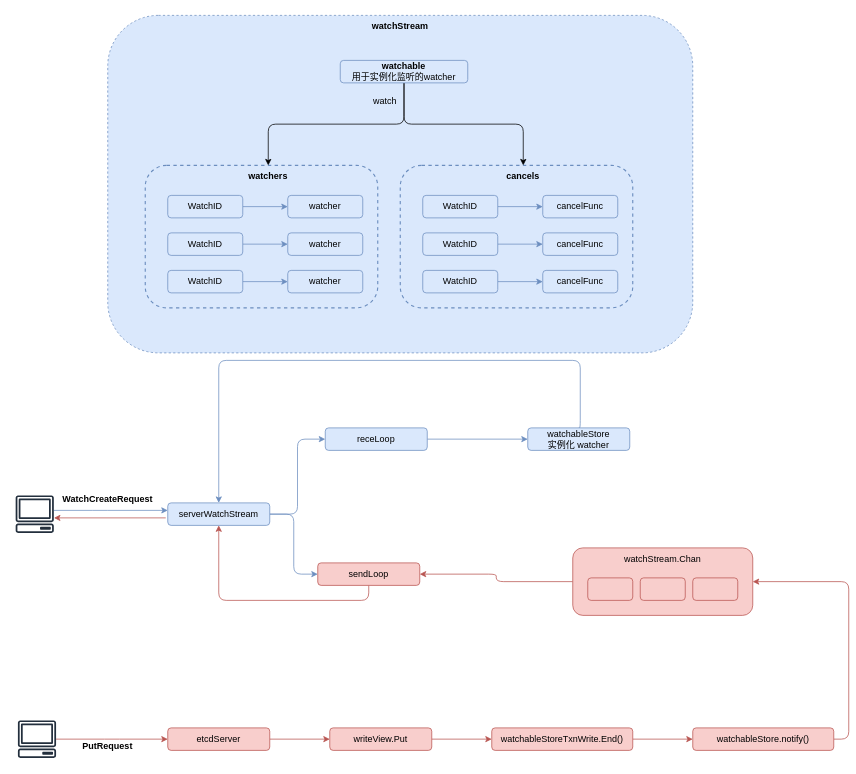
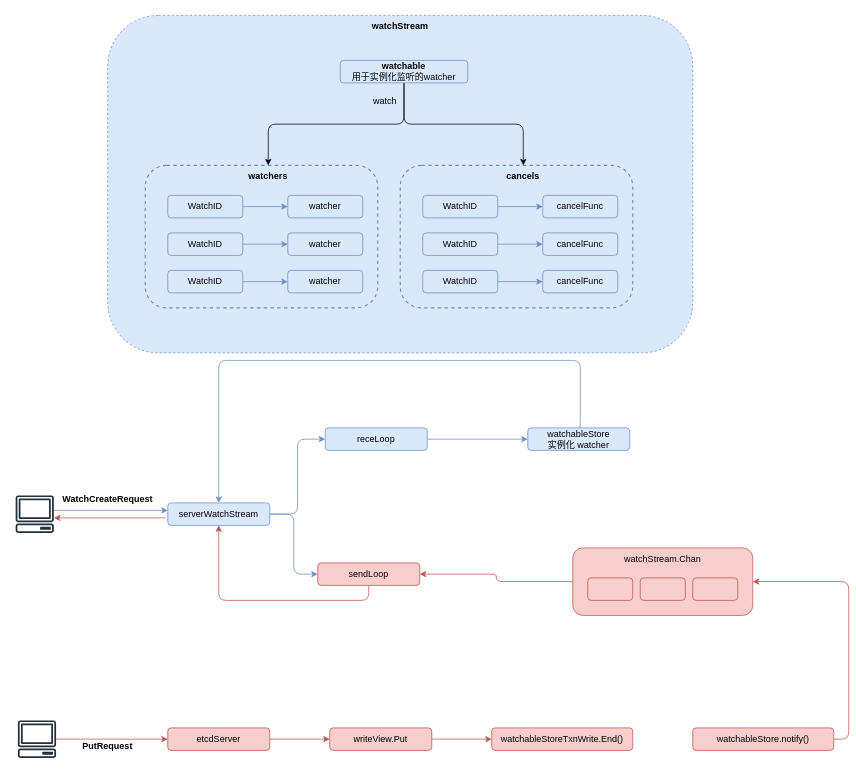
- <mxCell id="49" value="" style="edgeStyle=orthogonalEdgeStyle;rounded=1;orthogonalLoop=1;jettySize=auto;html=1;fillColor=#f8cecc;strokeColor=#b85450;" edge="1" parent="1" source="50" target="52"><mxGeometry relative="1" as="geometry" /></mxCell>
